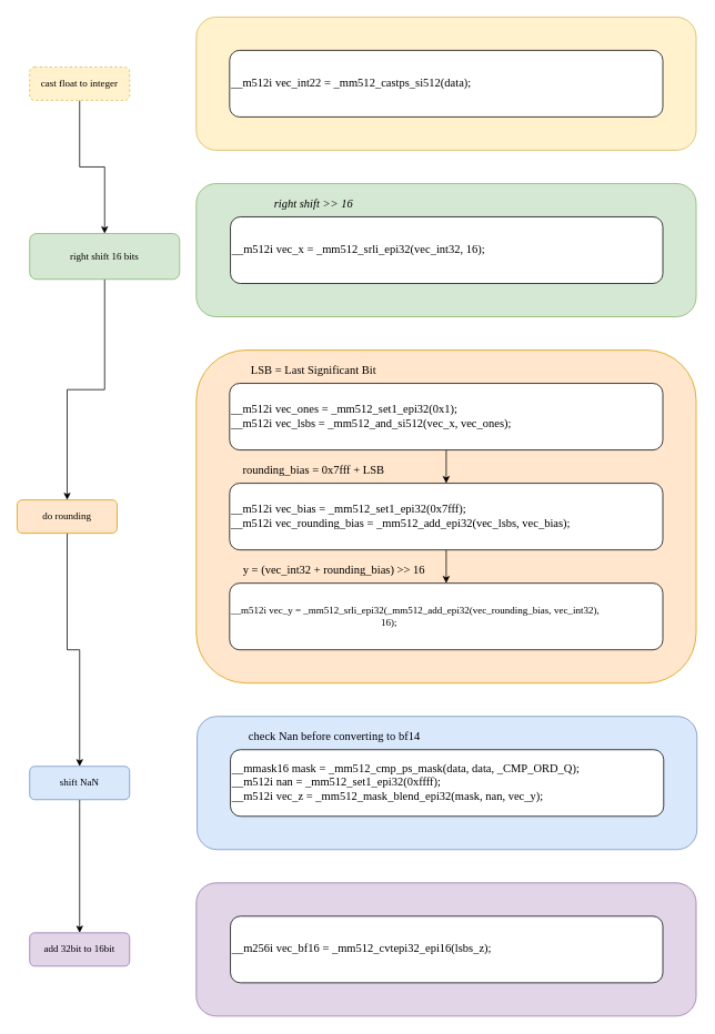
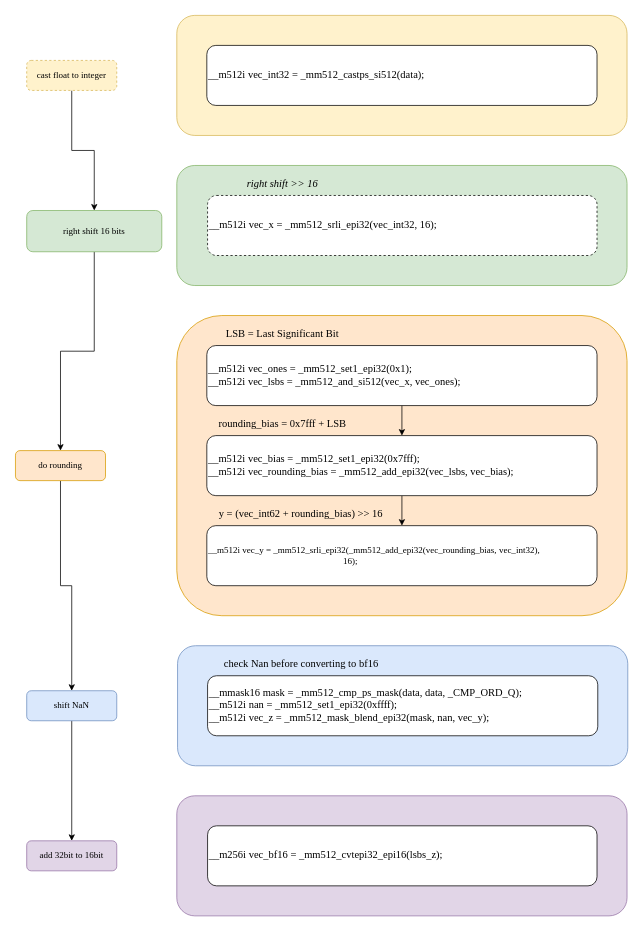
- <mxCell id="29" value="&lt;div&gt;&lt;span style=&quot;background-color: initial;&quot;&gt;&lt;font style=&quot;font-size: 14px;&quot;&gt;__m512i vec_int22 = _mm512_castps_si512(data);&lt;/font&gt;&lt;/span&gt;&lt;/div&gt;" style="rounded=1;whiteSpace=wrap;html=1;align=left;fontFamily=Comic Sans MS;" vertex="1" parent="27"><mxGeometry x="40" y="40" width="520" height="80" as="geometry" /></mxCell>
+ <mxCell id="29" value="&lt;div&gt;&lt;span style=&quot;background-color: initial;&quot;&gt;&lt;font style=&quot;font-size: 14px;&quot;&gt;__m512i vec_int32 = _mm512_castps_si512(data);&lt;/font&gt;&lt;/span&gt;&lt;/div&gt;" style="rounded=1;whiteSpace=wrap;html=1;align=left;fontFamily=Comic Sans MS;" vertex="1" parent="27"><mxGeometry x="40" y="40" width="520" height="80" as="geometry" /></mxCell>
- <mxCell id="18" value="&lt;font style=&quot;font-size: 14px;&quot;&gt;__m512i vec_x = _mm512_srli_epi32(vec_int32, 16);&lt;/font&gt;" style="rounded=1;whiteSpace=wrap;html=1;align=left;fontFamily=Comic Sans MS;" vertex="1" parent="16"><mxGeometry x="41" y="40" width="519" height="80" as="geometry" /></mxCell>
+ <mxCell id="18" value="&lt;font style=&quot;font-size: 14px;&quot;&gt;__m512i vec_x = _mm512_srli_epi32(vec_int32, 16);&lt;/font&gt;" style="rounded=1;whiteSpace=wrap;html=1;align=left;fontFamily=Comic Sans MS;dashed=1;" vertex="1" parent="16"><mxGeometry x="41" y="40" width="519" height="80" as="geometry" /></mxCell>
- <mxCell id="32" value="&lt;font style=&quot;font-size: 14px;&quot;&gt;y = (vec_int32 + rounding_bias) &amp;gt;&amp;gt; 16&lt;/font&gt;" style="text;html=1;align=center;verticalAlign=middle;whiteSpace=wrap;rounded=0;fontFamily=Comic Sans MS;" vertex="1" parent="1"><mxGeometry x="276" y="670" width="249" height="30" as="geometry" /></mxCell>
+ <mxCell id="32" value="&lt;font style=&quot;font-size: 14px;&quot;&gt;y = (vec_int62 + rounding_bias) &amp;gt;&amp;gt; 16&lt;/font&gt;" style="text;html=1;align=center;verticalAlign=middle;whiteSpace=wrap;rounded=0;fontFamily=Comic Sans MS;" vertex="1" parent="1"><mxGeometry x="276" y="670" width="249" height="30" as="geometry" /></mxCell>
- <mxCell id="15" value="&lt;font style=&quot;font-size: 14px;&quot;&gt;check Nan before converting to bf14&lt;/font&gt;" style="text;html=1;align=center;verticalAlign=middle;whiteSpace=wrap;rounded=0;fontFamily=Comic Sans MS;" vertex="1" parent="12"><mxGeometry x="40" y="10" width="250" height="30" as="geometry" /></mxCell>
+ <mxCell id="15" value="&lt;font style=&quot;font-size: 14px;&quot;&gt;check Nan before converting to bf16&lt;/font&gt;" style="text;html=1;align=center;verticalAlign=middle;whiteSpace=wrap;rounded=0;fontFamily=Comic Sans MS;" vertex="1" parent="12"><mxGeometry x="40" y="10" width="250" height="30" as="geometry" /></mxCell>
